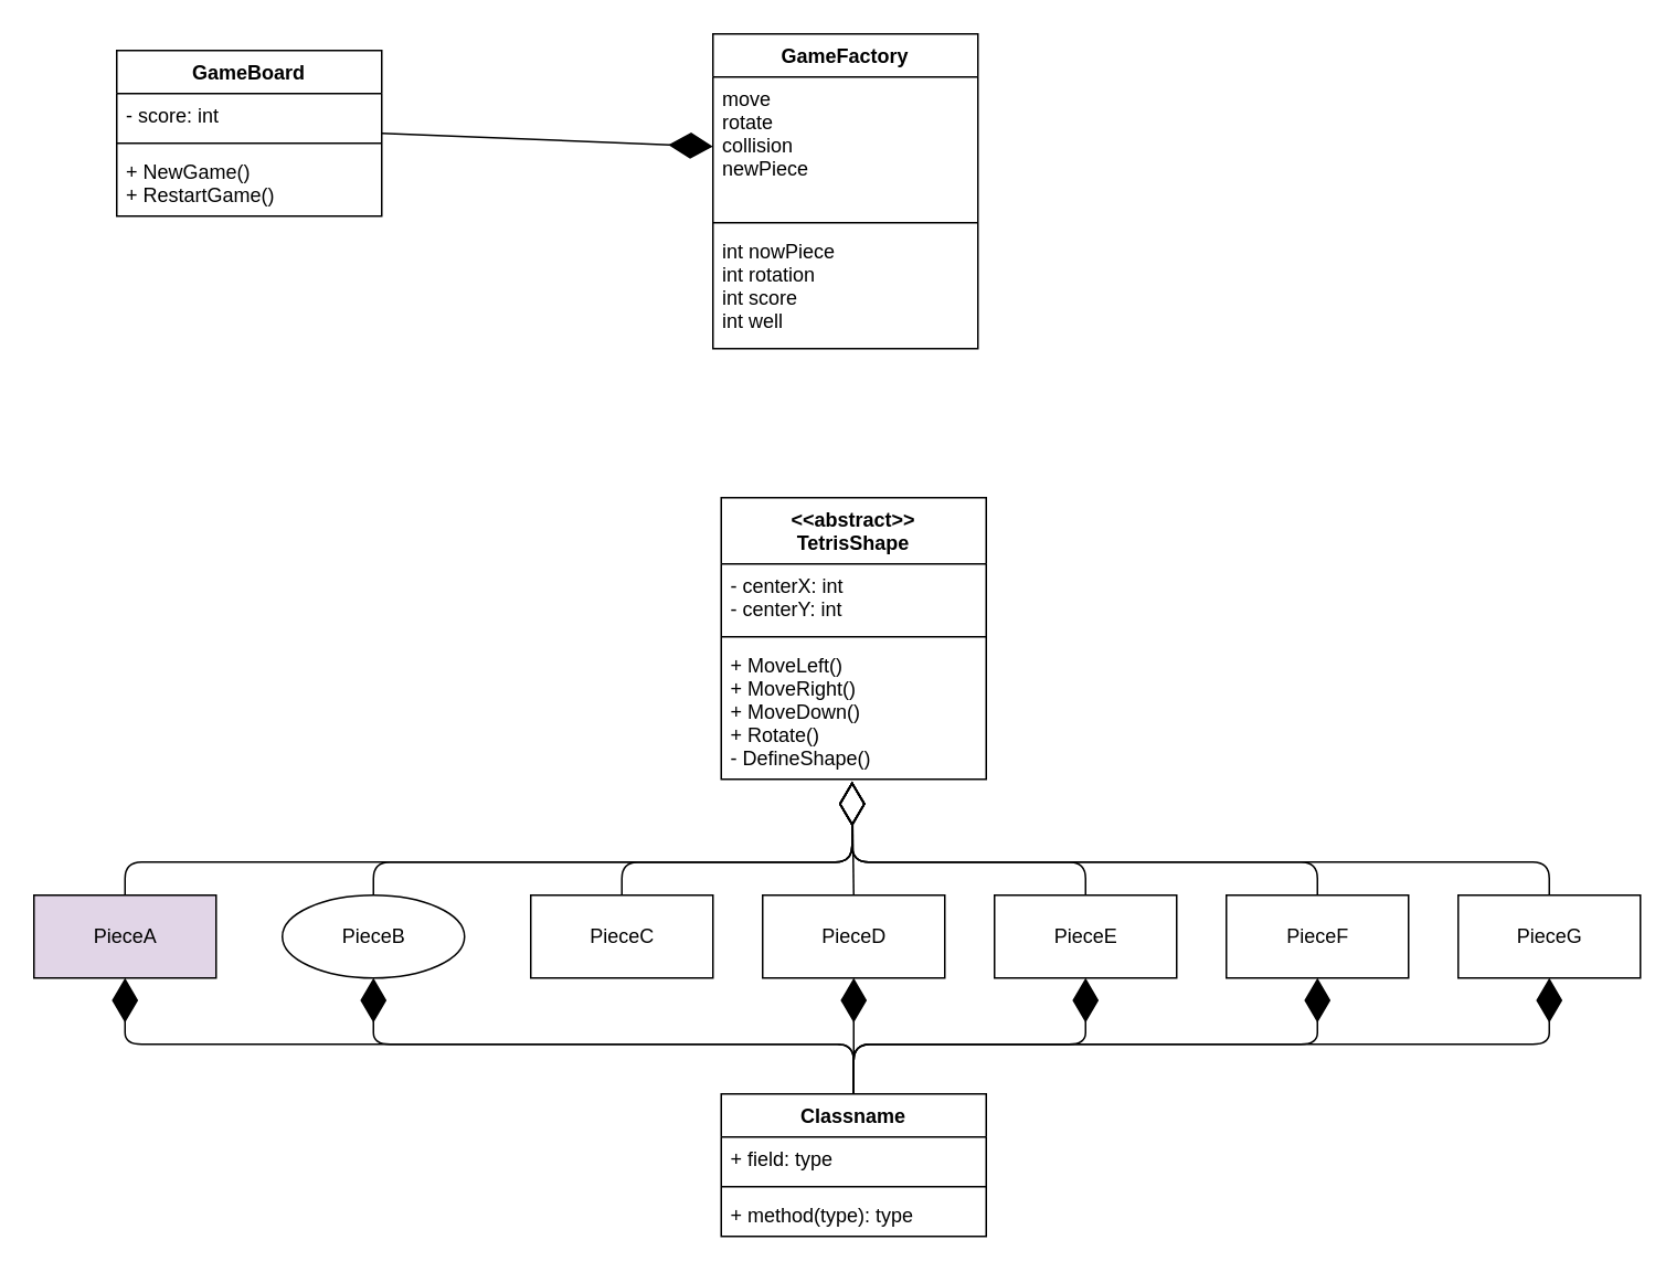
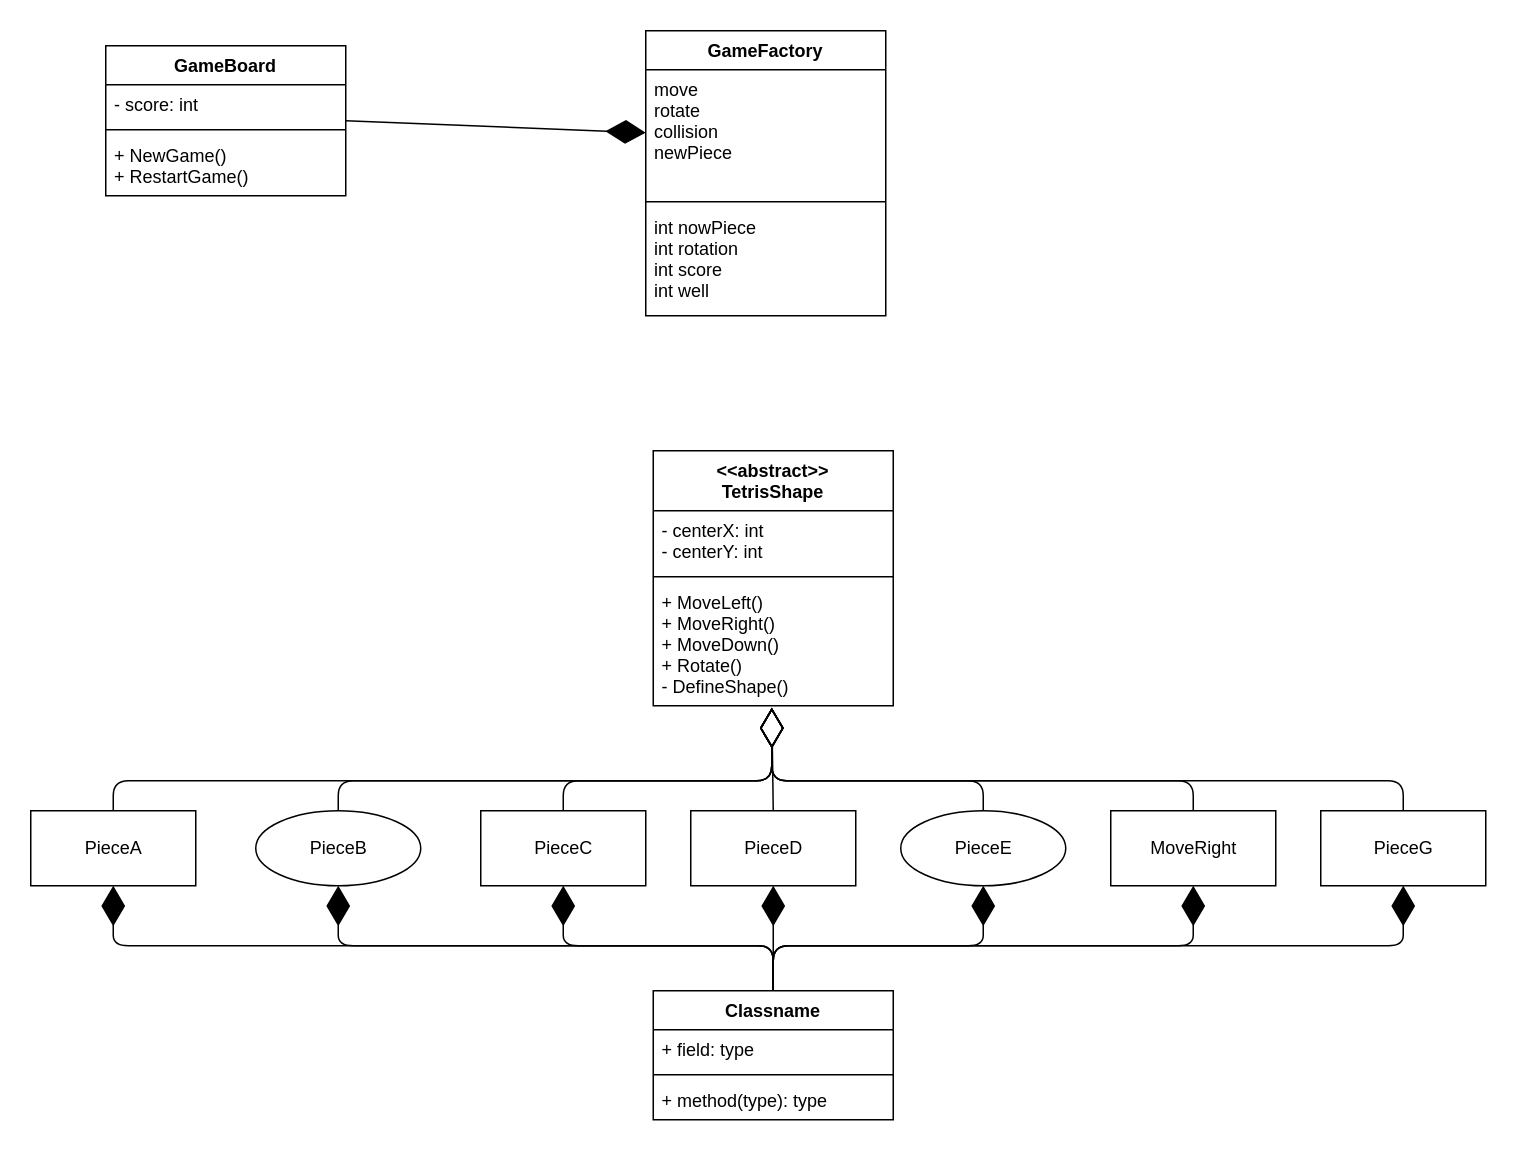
- <mxCell id="14" value="PieceA" style="html=1;fillColor=#e1d5e7;" parent="1" vertex="1"><mxGeometry x="20" y="540" width="110" height="50" as="geometry" /></mxCell>
+ <mxCell id="14" value="PieceA" style="html=1;" parent="1" vertex="1"><mxGeometry x="20" y="540" width="110" height="50" as="geometry" /></mxCell>
- <mxCell id="18" value="PieceE" style="html=1;" parent="1" vertex="1"><mxGeometry x="600" y="540" width="110" height="50" as="geometry" /></mxCell>
+ <mxCell id="18" value="PieceE" style="ellipse;html=1;" parent="1" vertex="1"><mxGeometry x="600" y="540" width="110" height="50" as="geometry" /></mxCell>
- <mxCell id="19" value="PieceF" style="html=1;" parent="1" vertex="1"><mxGeometry x="740" y="540" width="110" height="50" as="geometry" /></mxCell>
+ <mxCell id="19" value="MoveRight" style="html=1;" parent="1" vertex="1"><mxGeometry x="740" y="540" width="110" height="50" as="geometry" /></mxCell>
+ <mxCell id="26" value="" style="endArrow=diamondThin;endFill=1;endSize=24;html=1;exitX=0.5;exitY=0;exitDx=0;exitDy=0;entryX=0.5;entryY=1;entryDx=0;entryDy=0;" parent="1" source="21" target="16" edge="1"><mxGeometry width="160" relative="1" as="geometry"><mxPoint x="415" y="610" as="sourcePoint" /><mxPoint x="480" y="620" as="targetPoint" /><Array as="points"><mxPoint x="515" y="630" /><mxPoint x="375" y="630" /></Array></mxGeometry></mxCell>
